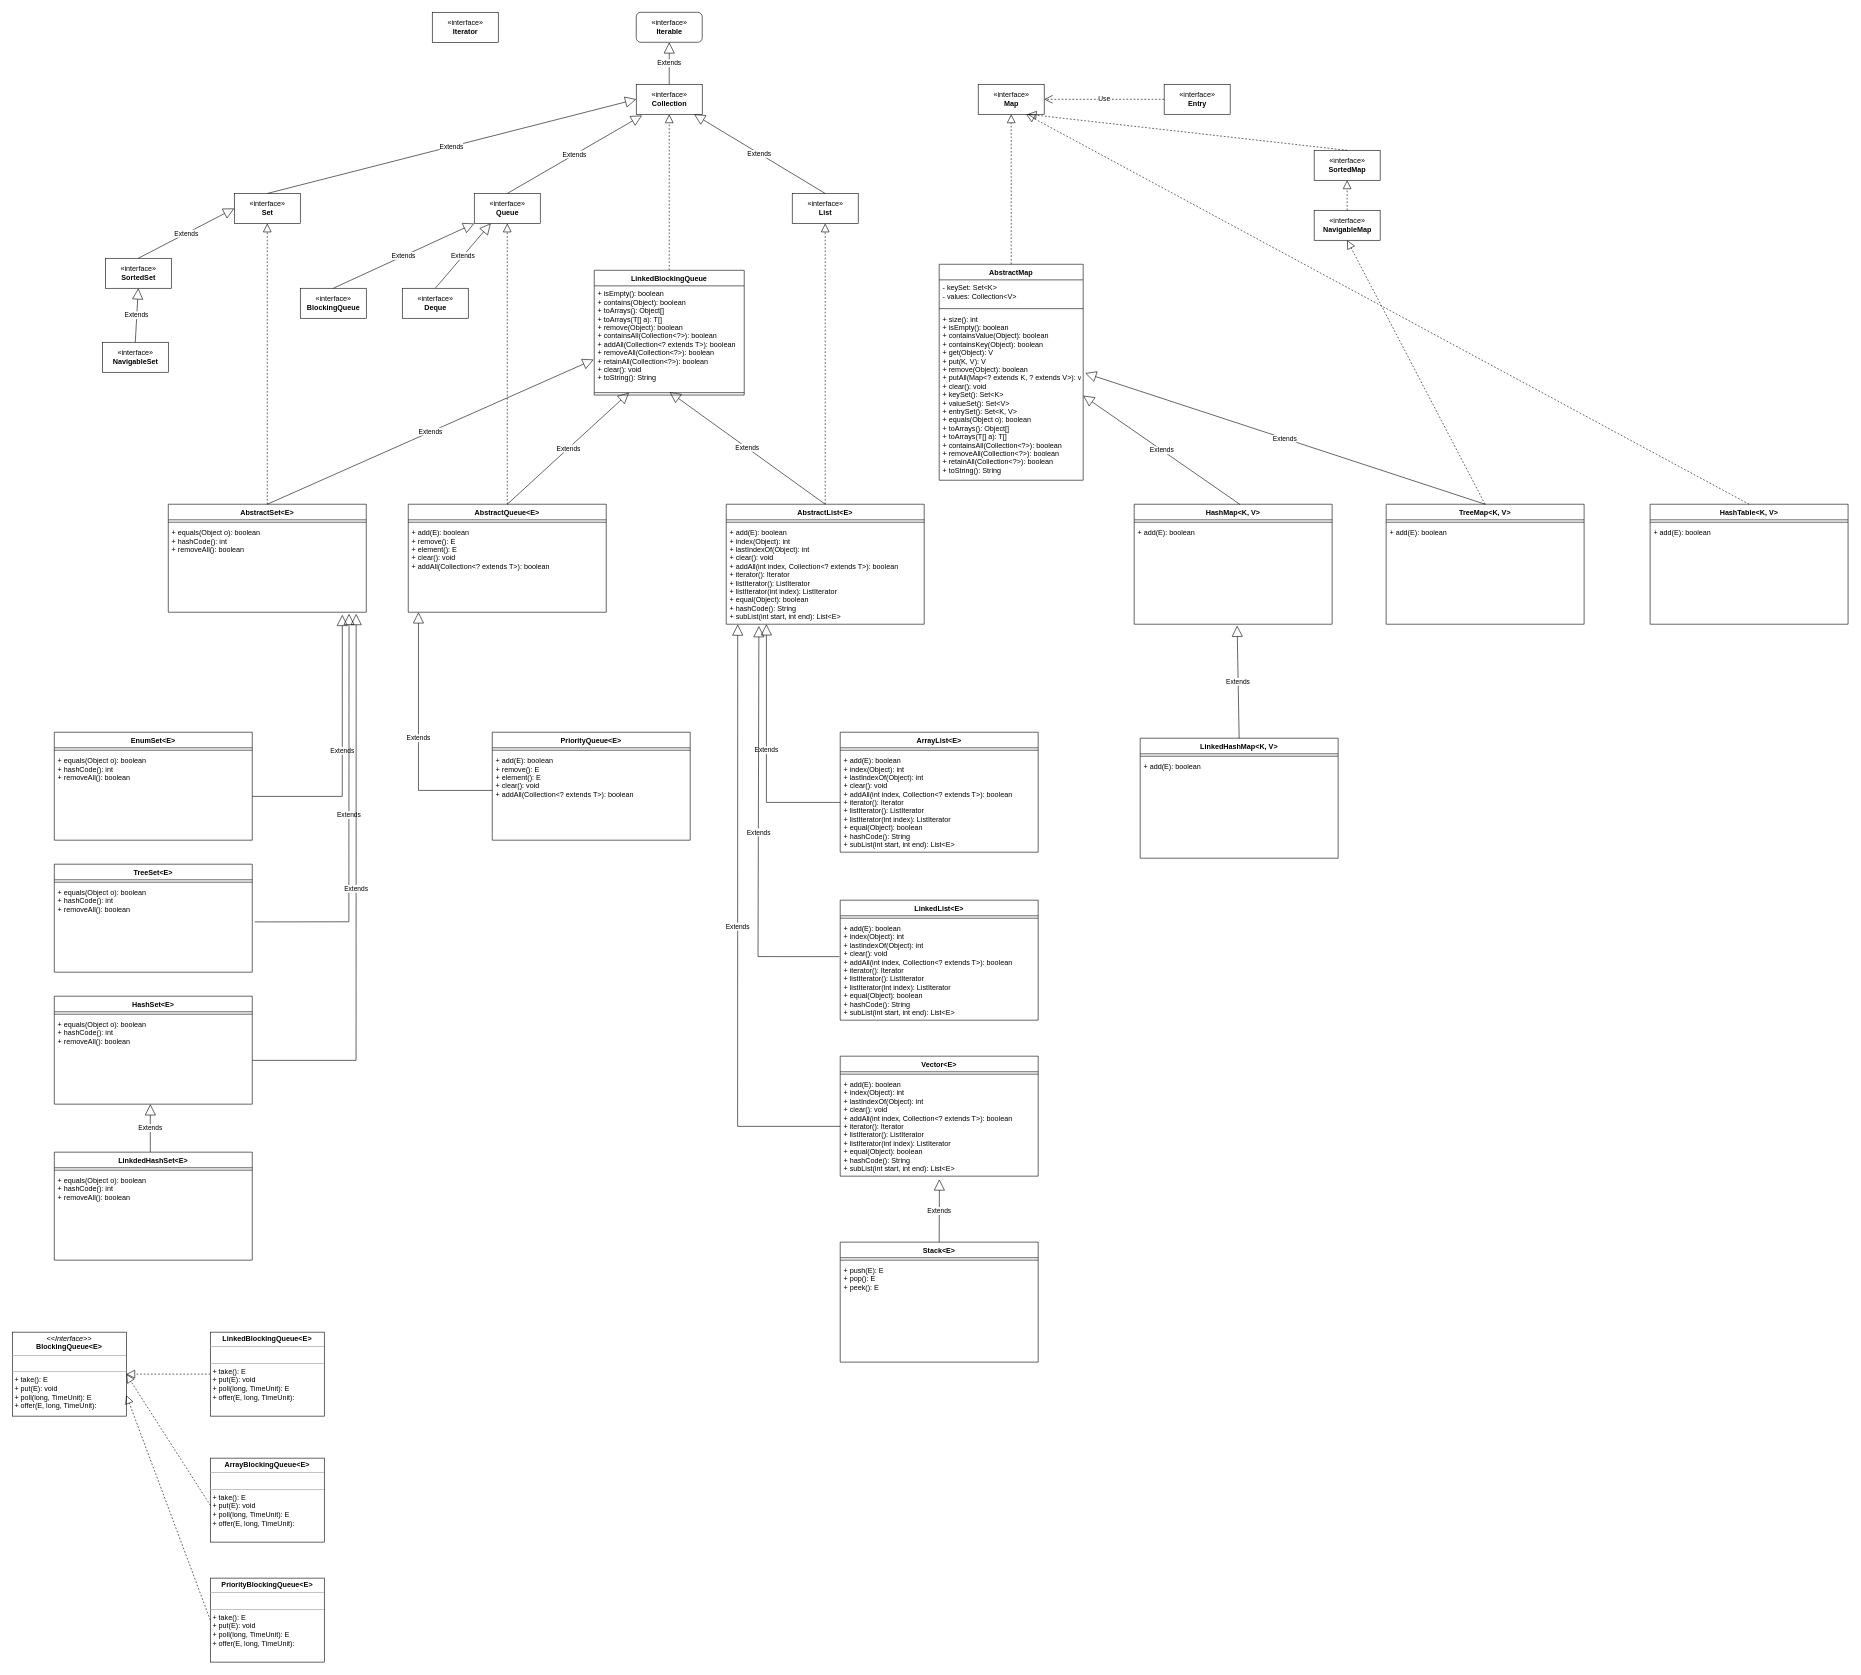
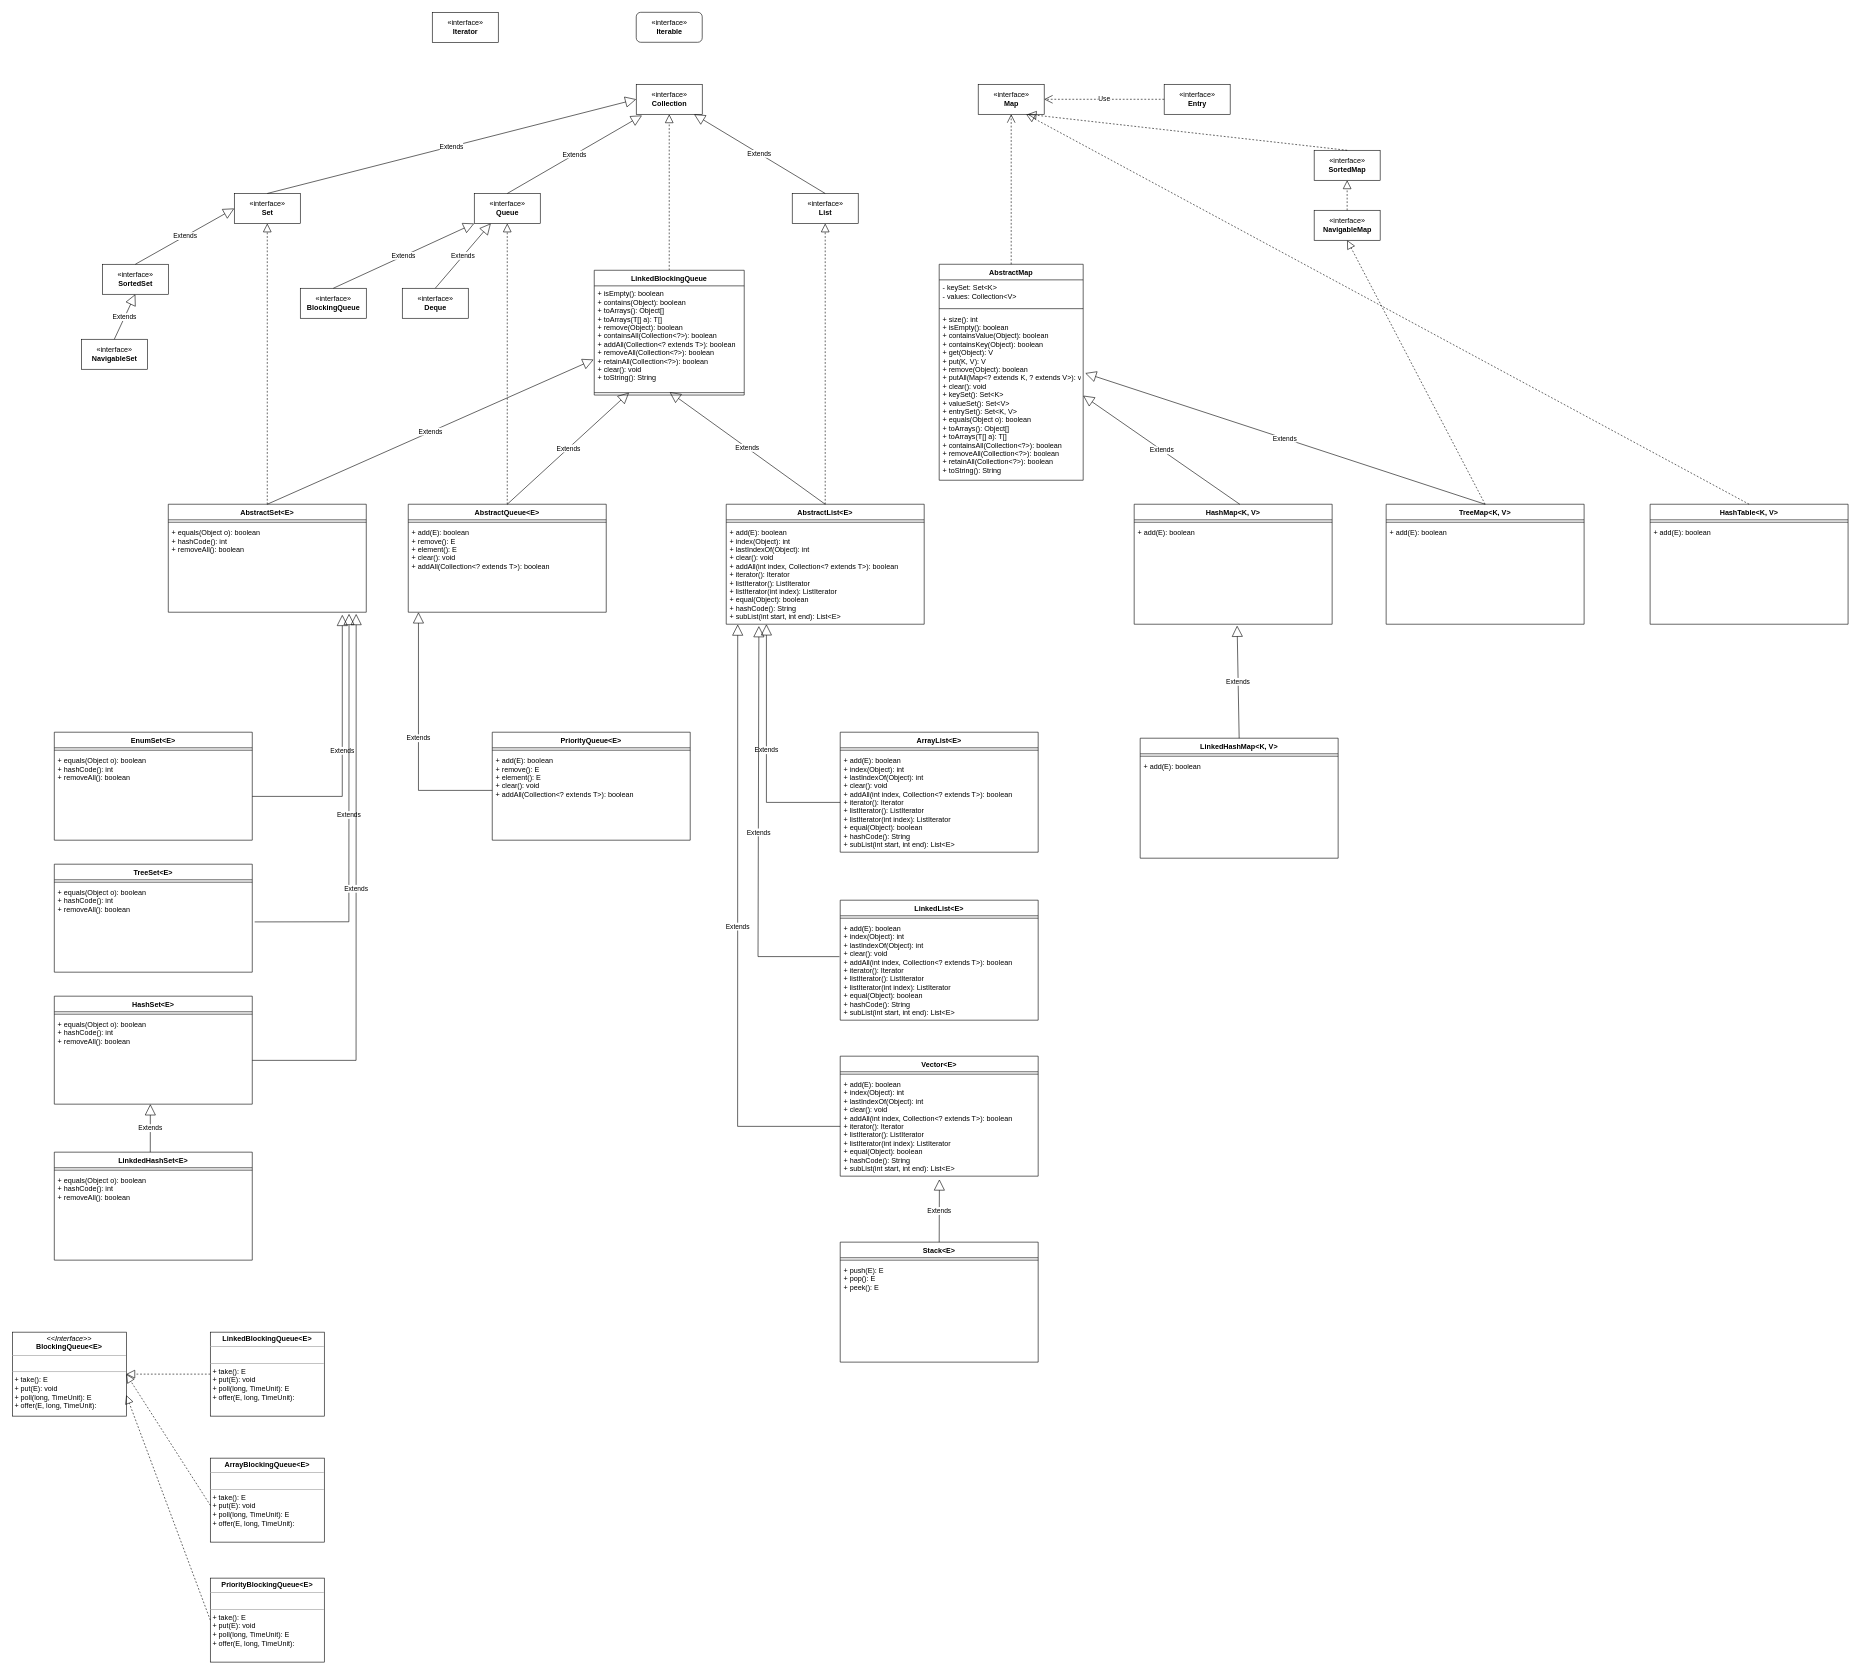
- <mxCell id="12" value="Extends" style="endArrow=block;endSize=16;endFill=0;html=1;rounded=0;entryX=0.5;entryY=1;entryDx=0;entryDy=0;exitX=0.5;exitY=0;exitDx=0;exitDy=0;" parent="1" source="4" target="3" edge="1"><mxGeometry width="160" relative="1" as="geometry"><mxPoint x="920" y="390" as="sourcePoint" /><mxPoint x="1080" y="390" as="targetPoint" /></mxGeometry></mxCell>
- <mxCell id="38" value="" style="endArrow=block;dashed=1;endFill=0;endSize=12;html=1;rounded=0;entryX=0.5;entryY=1;entryDx=0;entryDy=0;exitX=0.5;exitY=0;exitDx=0;exitDy=0;" parent="1" source="32" target="8" edge="1"><mxGeometry width="160" relative="1" as="geometry"><mxPoint x="1385" y="850" as="sourcePoint" /><mxPoint x="1385" y="382" as="targetPoint" /></mxGeometry></mxCell>
+ <mxCell id="38" value="" style="endArrow=open;dashed=1;endFill=0;endSize=12;html=1;rounded=0;entryX=0.5;entryY=1;entryDx=0;entryDy=0;exitX=0.5;exitY=0;exitDx=0;exitDy=0;" parent="1" source="32" target="8" edge="1"><mxGeometry width="160" relative="1" as="geometry"><mxPoint x="1385" y="850" as="sourcePoint" /><mxPoint x="1385" y="382" as="targetPoint" /></mxGeometry></mxCell>
- <mxCell id="47" value="«interface»&lt;br&gt;&lt;b&gt;SortedSet&lt;/b&gt;" style="html=1;" parent="1" vertex="1"><mxGeometry x="175" y="430" width="110" height="50" as="geometry" /></mxCell>
+ <mxCell id="47" value="«interface»&lt;br&gt;&lt;b&gt;SortedSet&lt;/b&gt;" style="html=1;" parent="1" vertex="1"><mxGeometry x="170" y="440" width="110" height="50" as="geometry" /></mxCell>
- <mxCell id="48" value="«interface»&lt;br&gt;&lt;b&gt;NavigableSet&lt;/b&gt;" style="html=1;" parent="1" vertex="1"><mxGeometry x="170" y="570" width="110" height="50" as="geometry" /></mxCell>
+ <mxCell id="48" value="«interface»&lt;br&gt;&lt;b&gt;NavigableSet&lt;/b&gt;" style="html=1;" parent="1" vertex="1"><mxGeometry x="135" y="565" width="110" height="50" as="geometry" /></mxCell>
